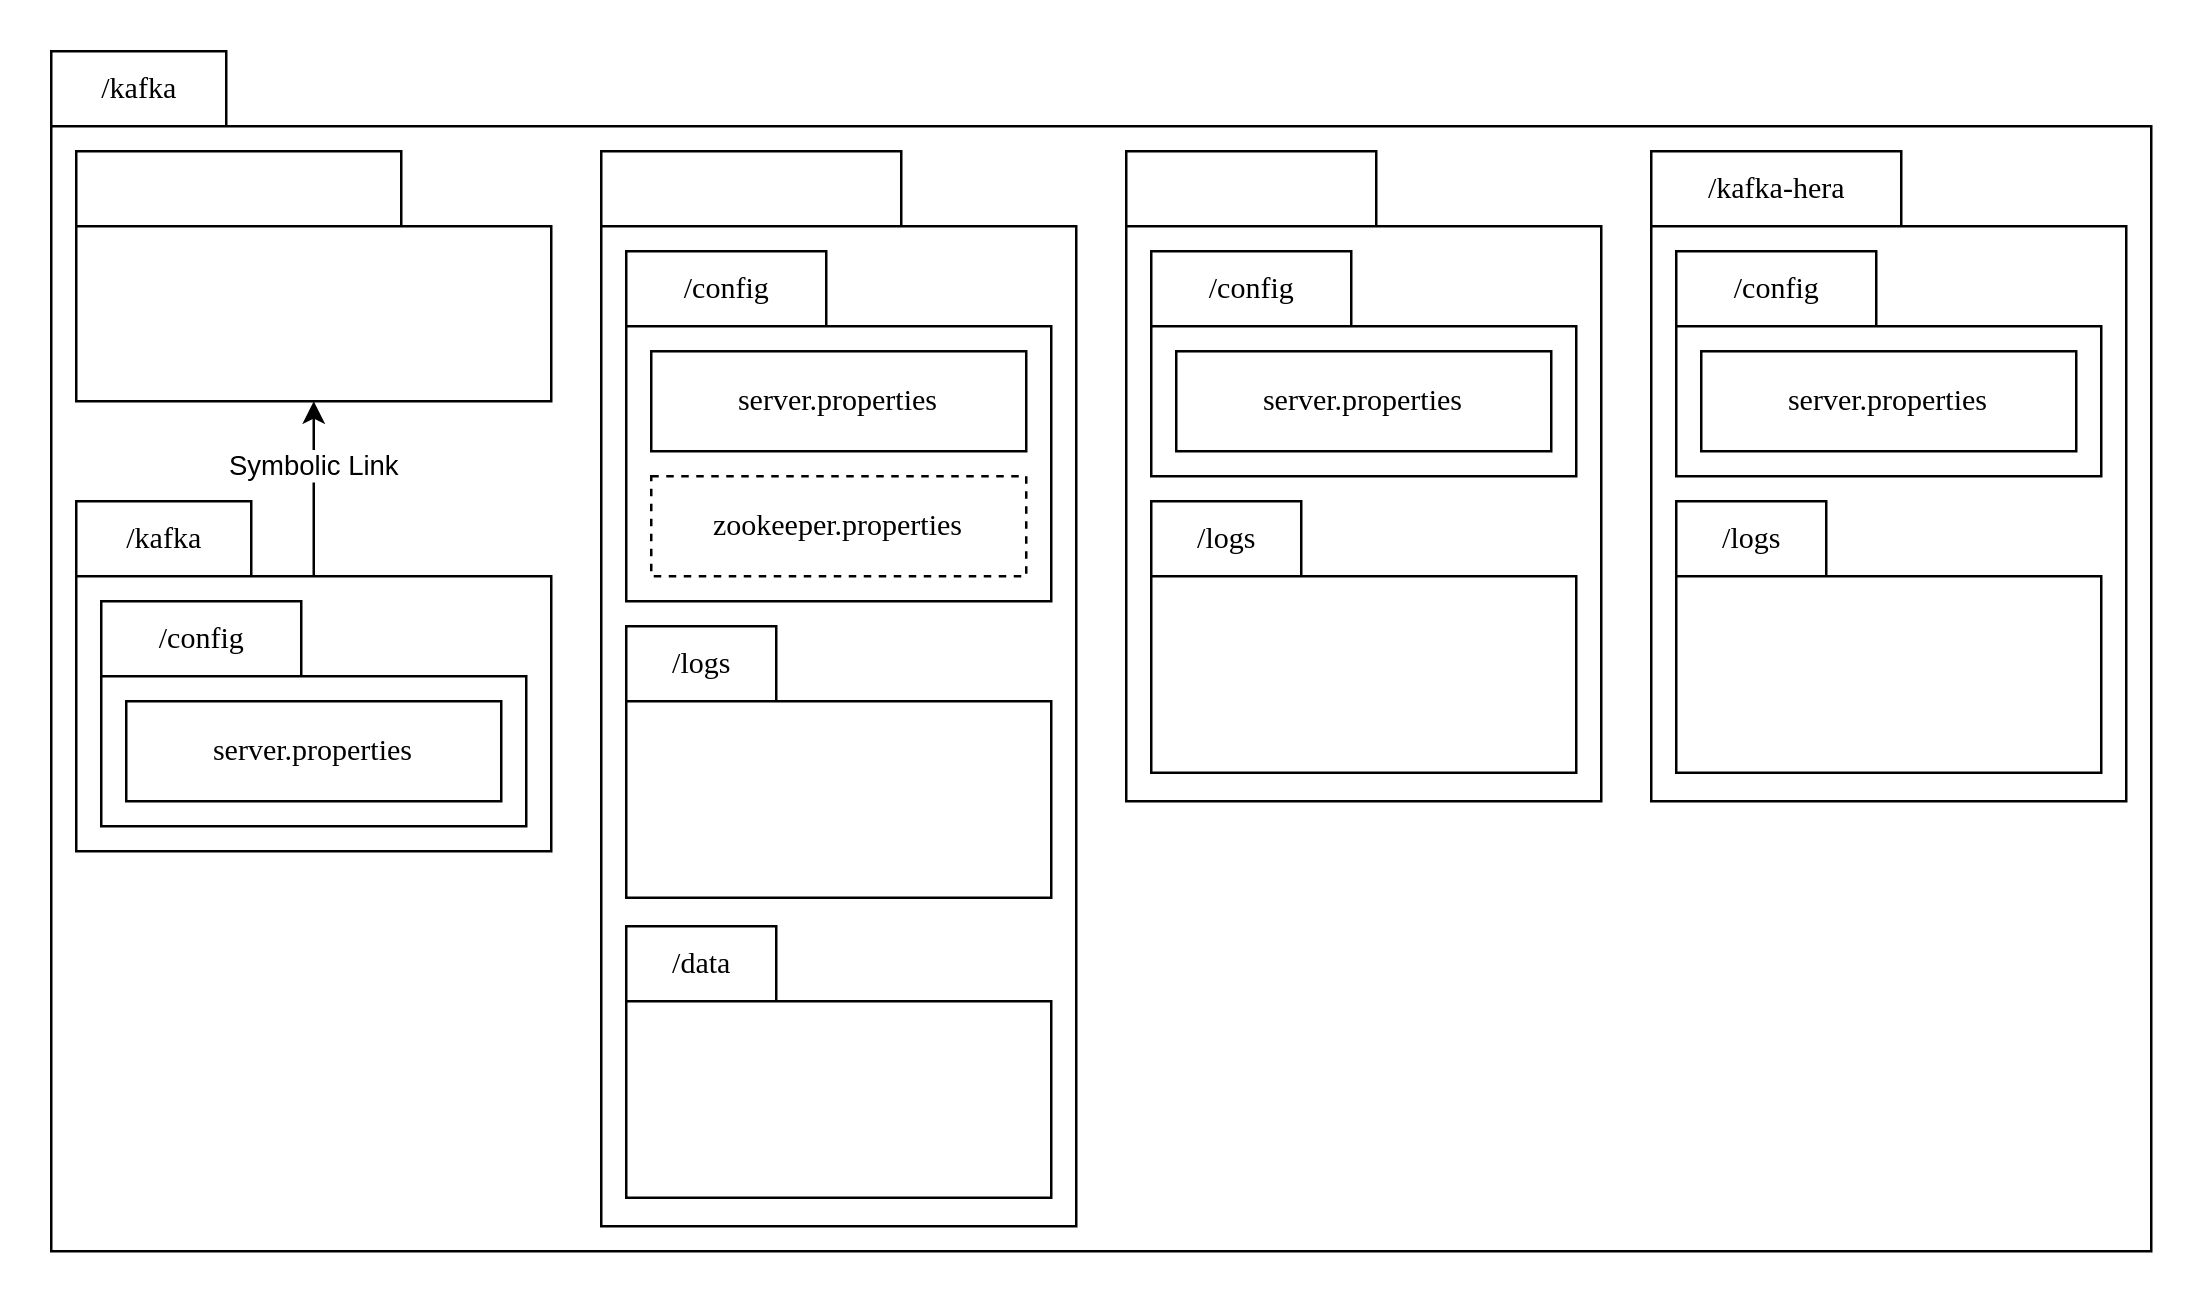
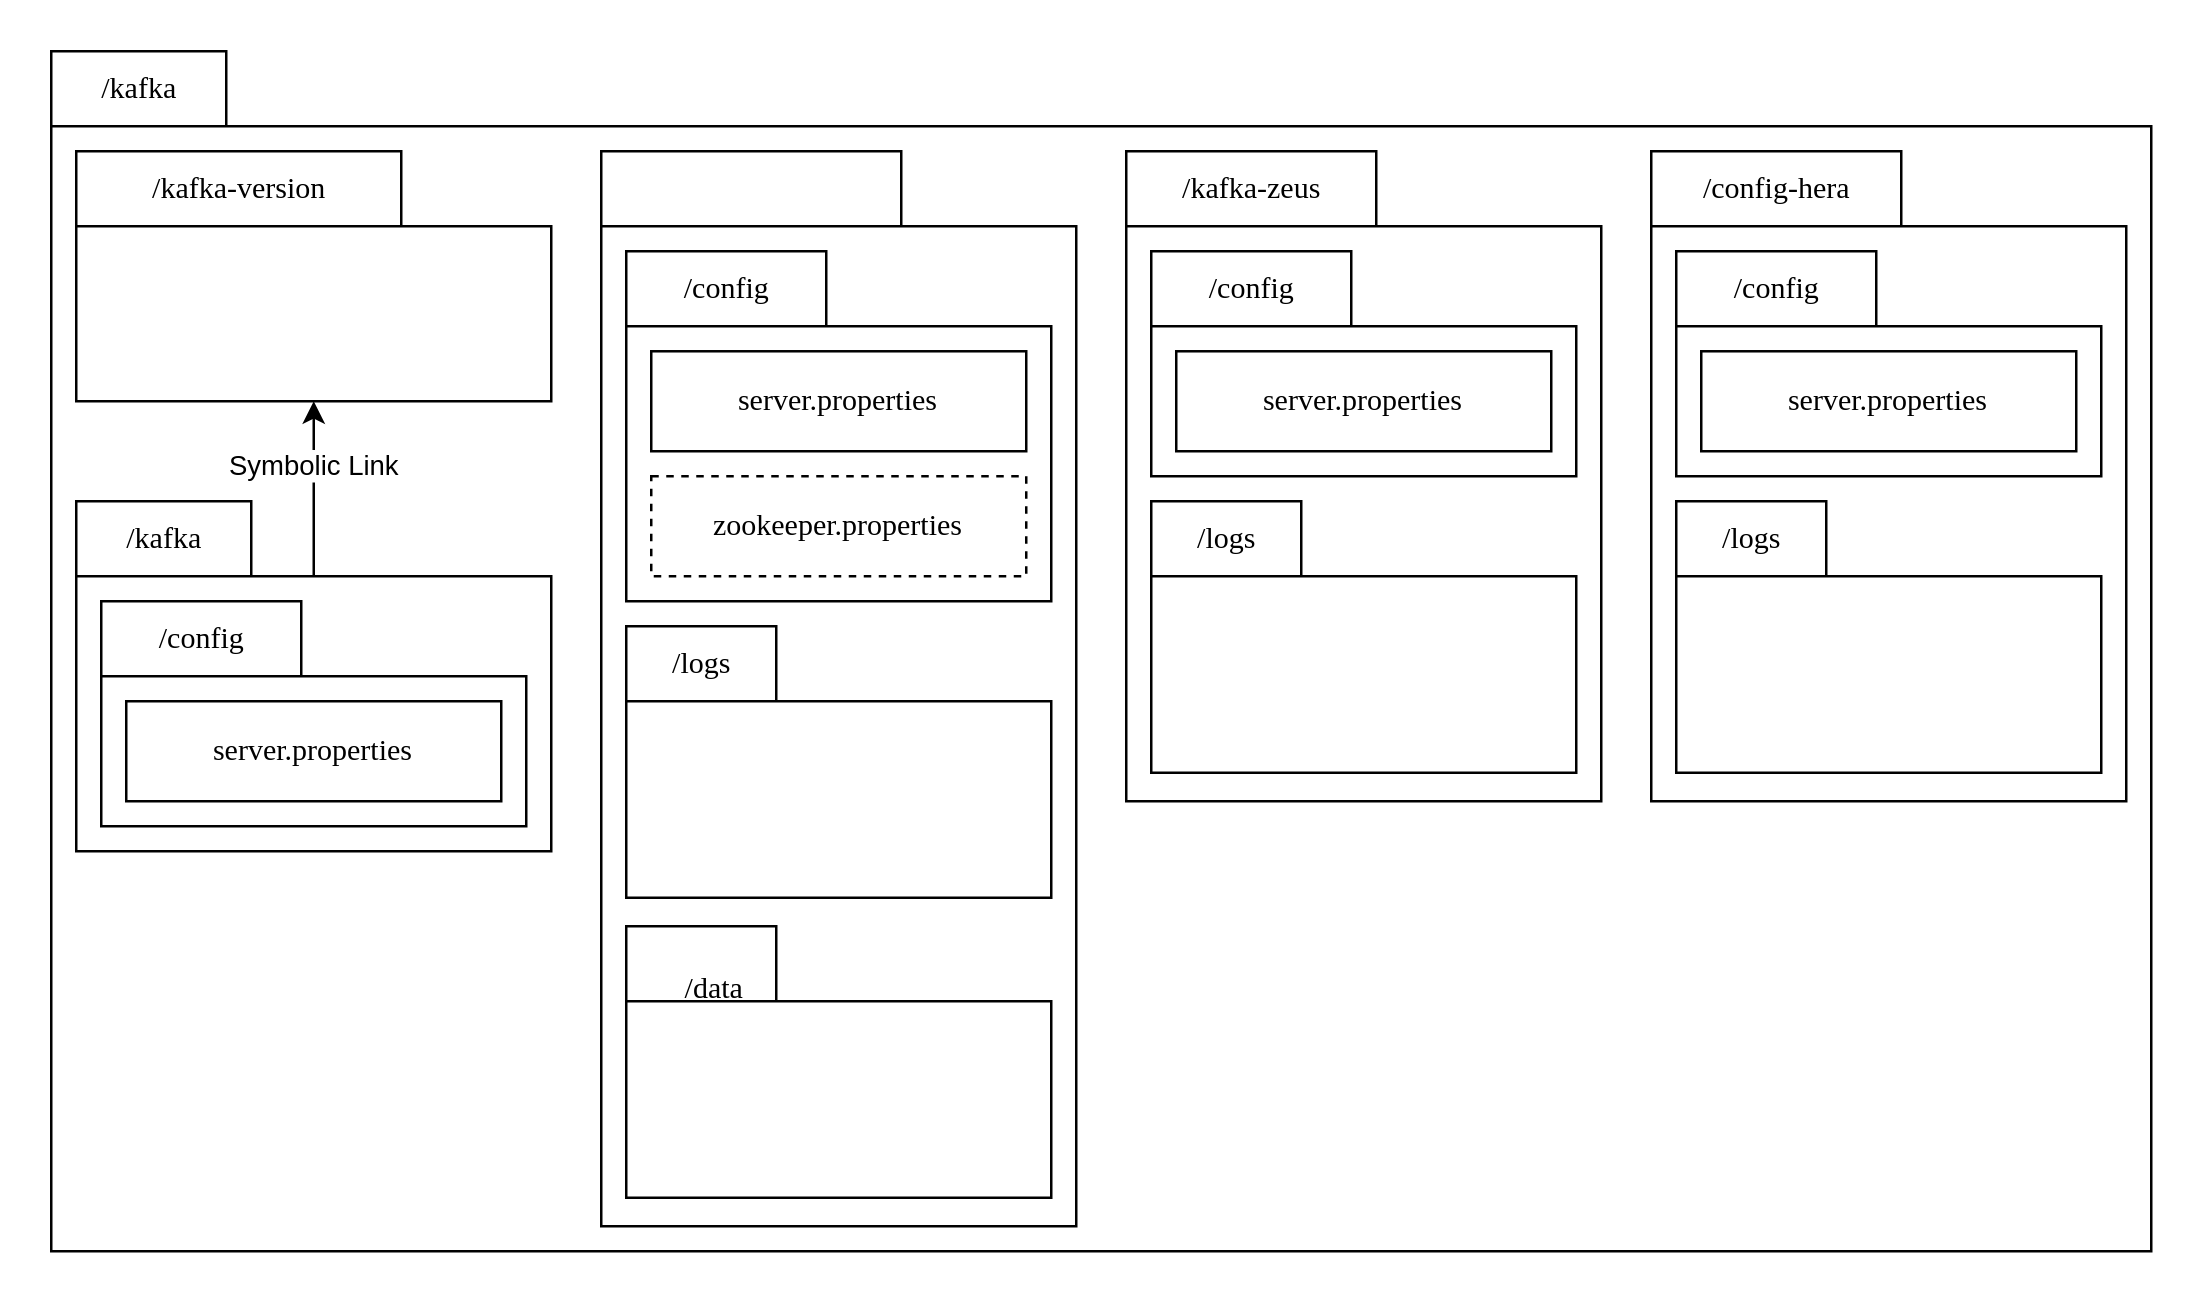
+ <mxCell id="6" value="/kafka-version" style="text;html=1;align=center;verticalAlign=middle;resizable=0;points=[];autosize=1;strokeColor=none;fillColor=none;fontFamily=Georgia;container=1;" vertex="1" parent="4"><mxGeometry width="130" height="30" as="geometry" /></mxCell>
+ <mxCell id="41" value="/kafka-zeus" style="text;html=1;align=center;verticalAlign=middle;resizable=0;points=[];autosize=1;strokeColor=none;fillColor=none;fontFamily=Georgia;container=1;" vertex="1" parent="1"><mxGeometry x="450" y="60" width="100" height="30" as="geometry" /></mxCell>
- <mxCell id="11" value="/kafka-hera" style="text;html=1;align=center;verticalAlign=middle;resizable=0;points=[];autosize=1;strokeColor=none;fillColor=none;fontFamily=Georgia;container=1;" vertex="1" parent="9"><mxGeometry width="100" height="30" as="geometry" /></mxCell>
+ <mxCell id="11" value="/config-hera" style="text;html=1;align=center;verticalAlign=middle;resizable=0;points=[];autosize=1;strokeColor=none;fillColor=none;fontFamily=Georgia;container=1;" vertex="1" parent="9"><mxGeometry width="100" height="30" as="geometry" /></mxCell>
- <mxCell id="39" value="/data" style="text;html=1;align=center;verticalAlign=middle;resizable=0;points=[];autosize=1;strokeColor=none;fillColor=none;fontFamily=Georgia;container=1;" vertex="1" parent="37"><mxGeometry width="60" height="30" as="geometry" /></mxCell>
+ <mxCell id="39" value="/data" style="text;html=1;align=center;verticalAlign=middle;resizable=0;points=[];autosize=1;strokeColor=none;fillColor=none;fontFamily=Georgia;container=1;" vertex="1" parent="37"><mxGeometry x="5" y="10" width="60" height="30" as="geometry" /></mxCell>
